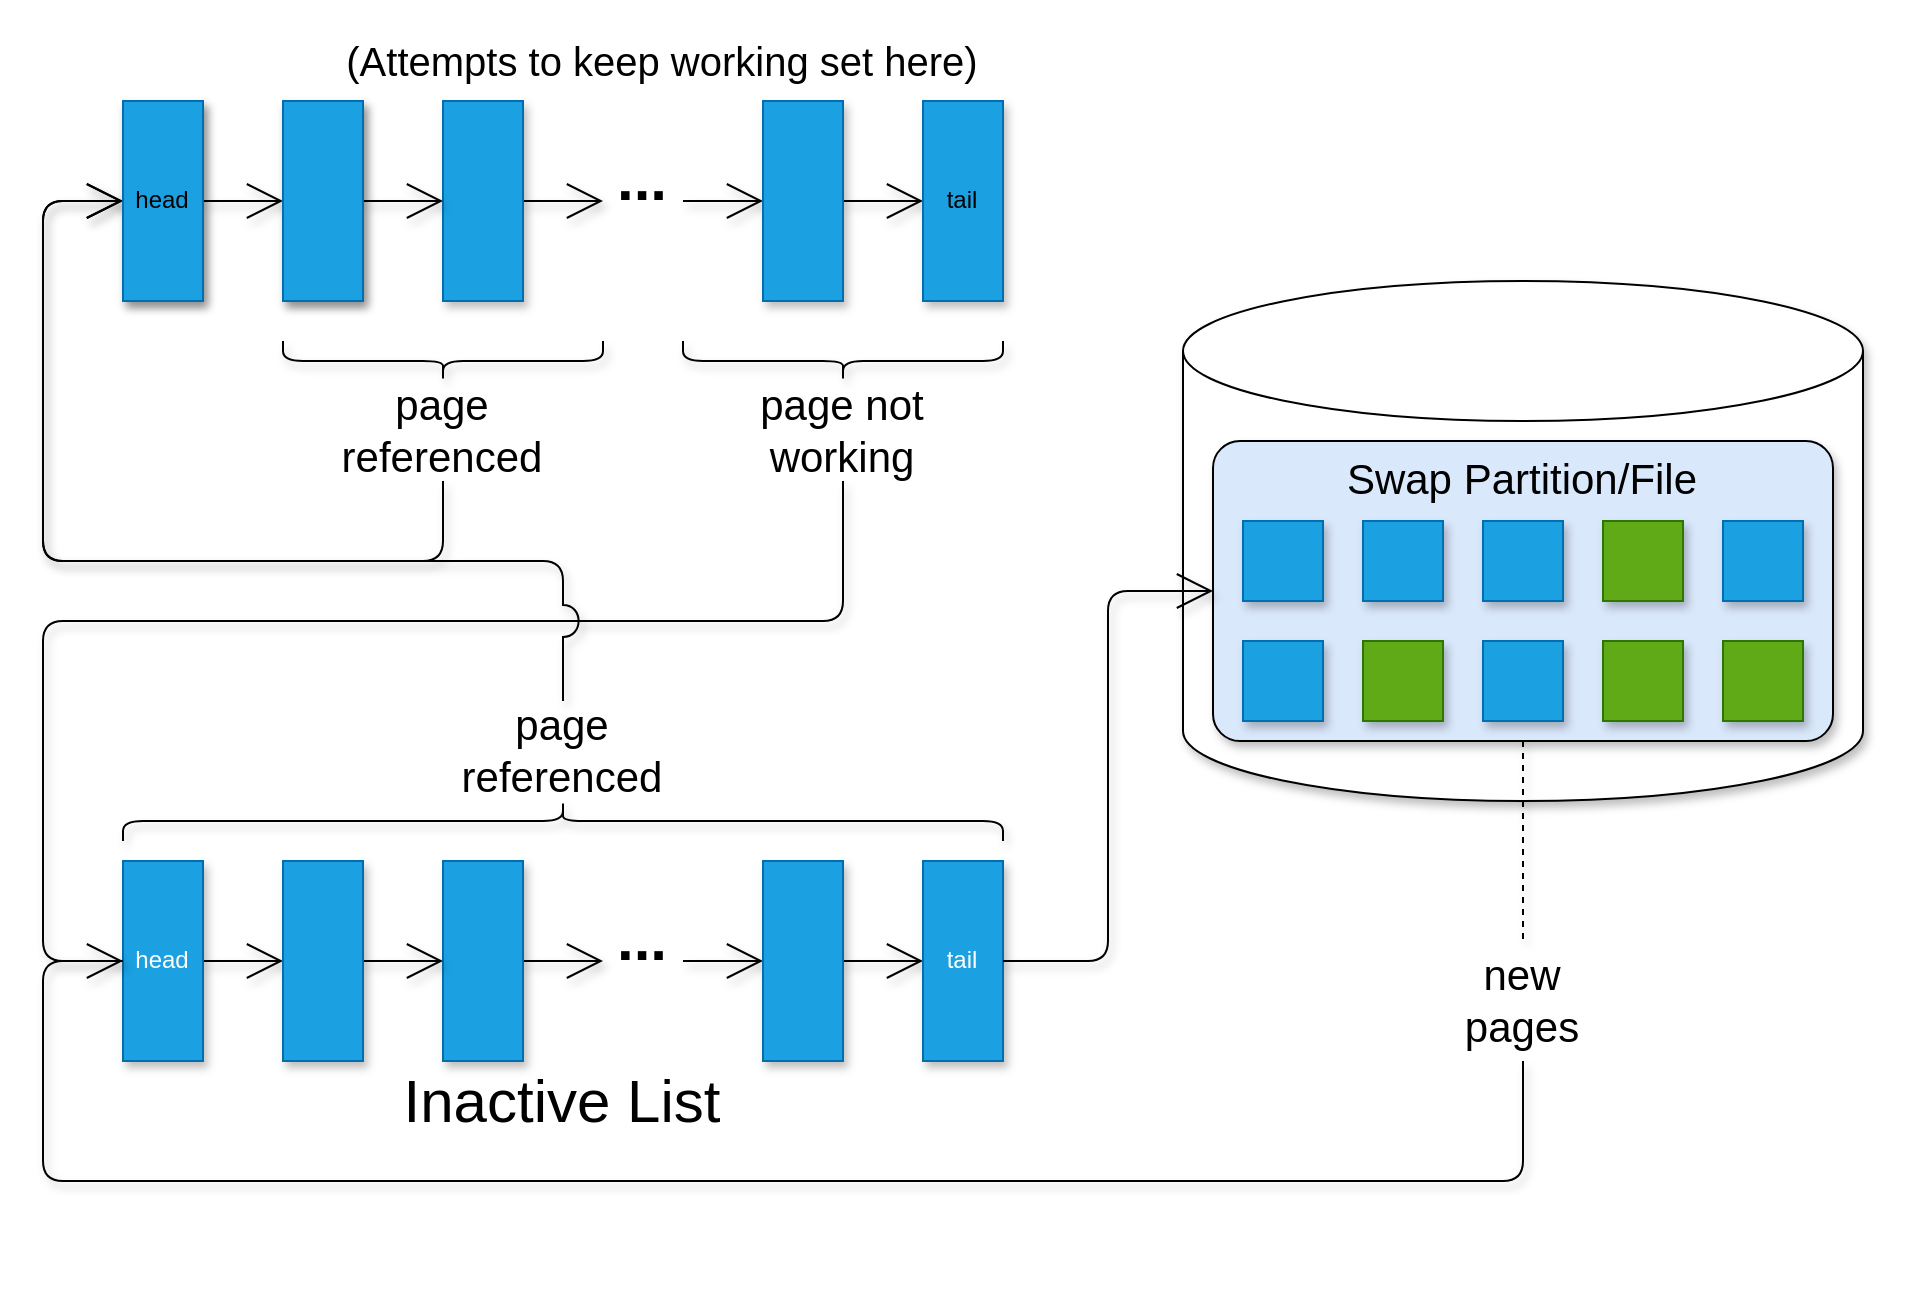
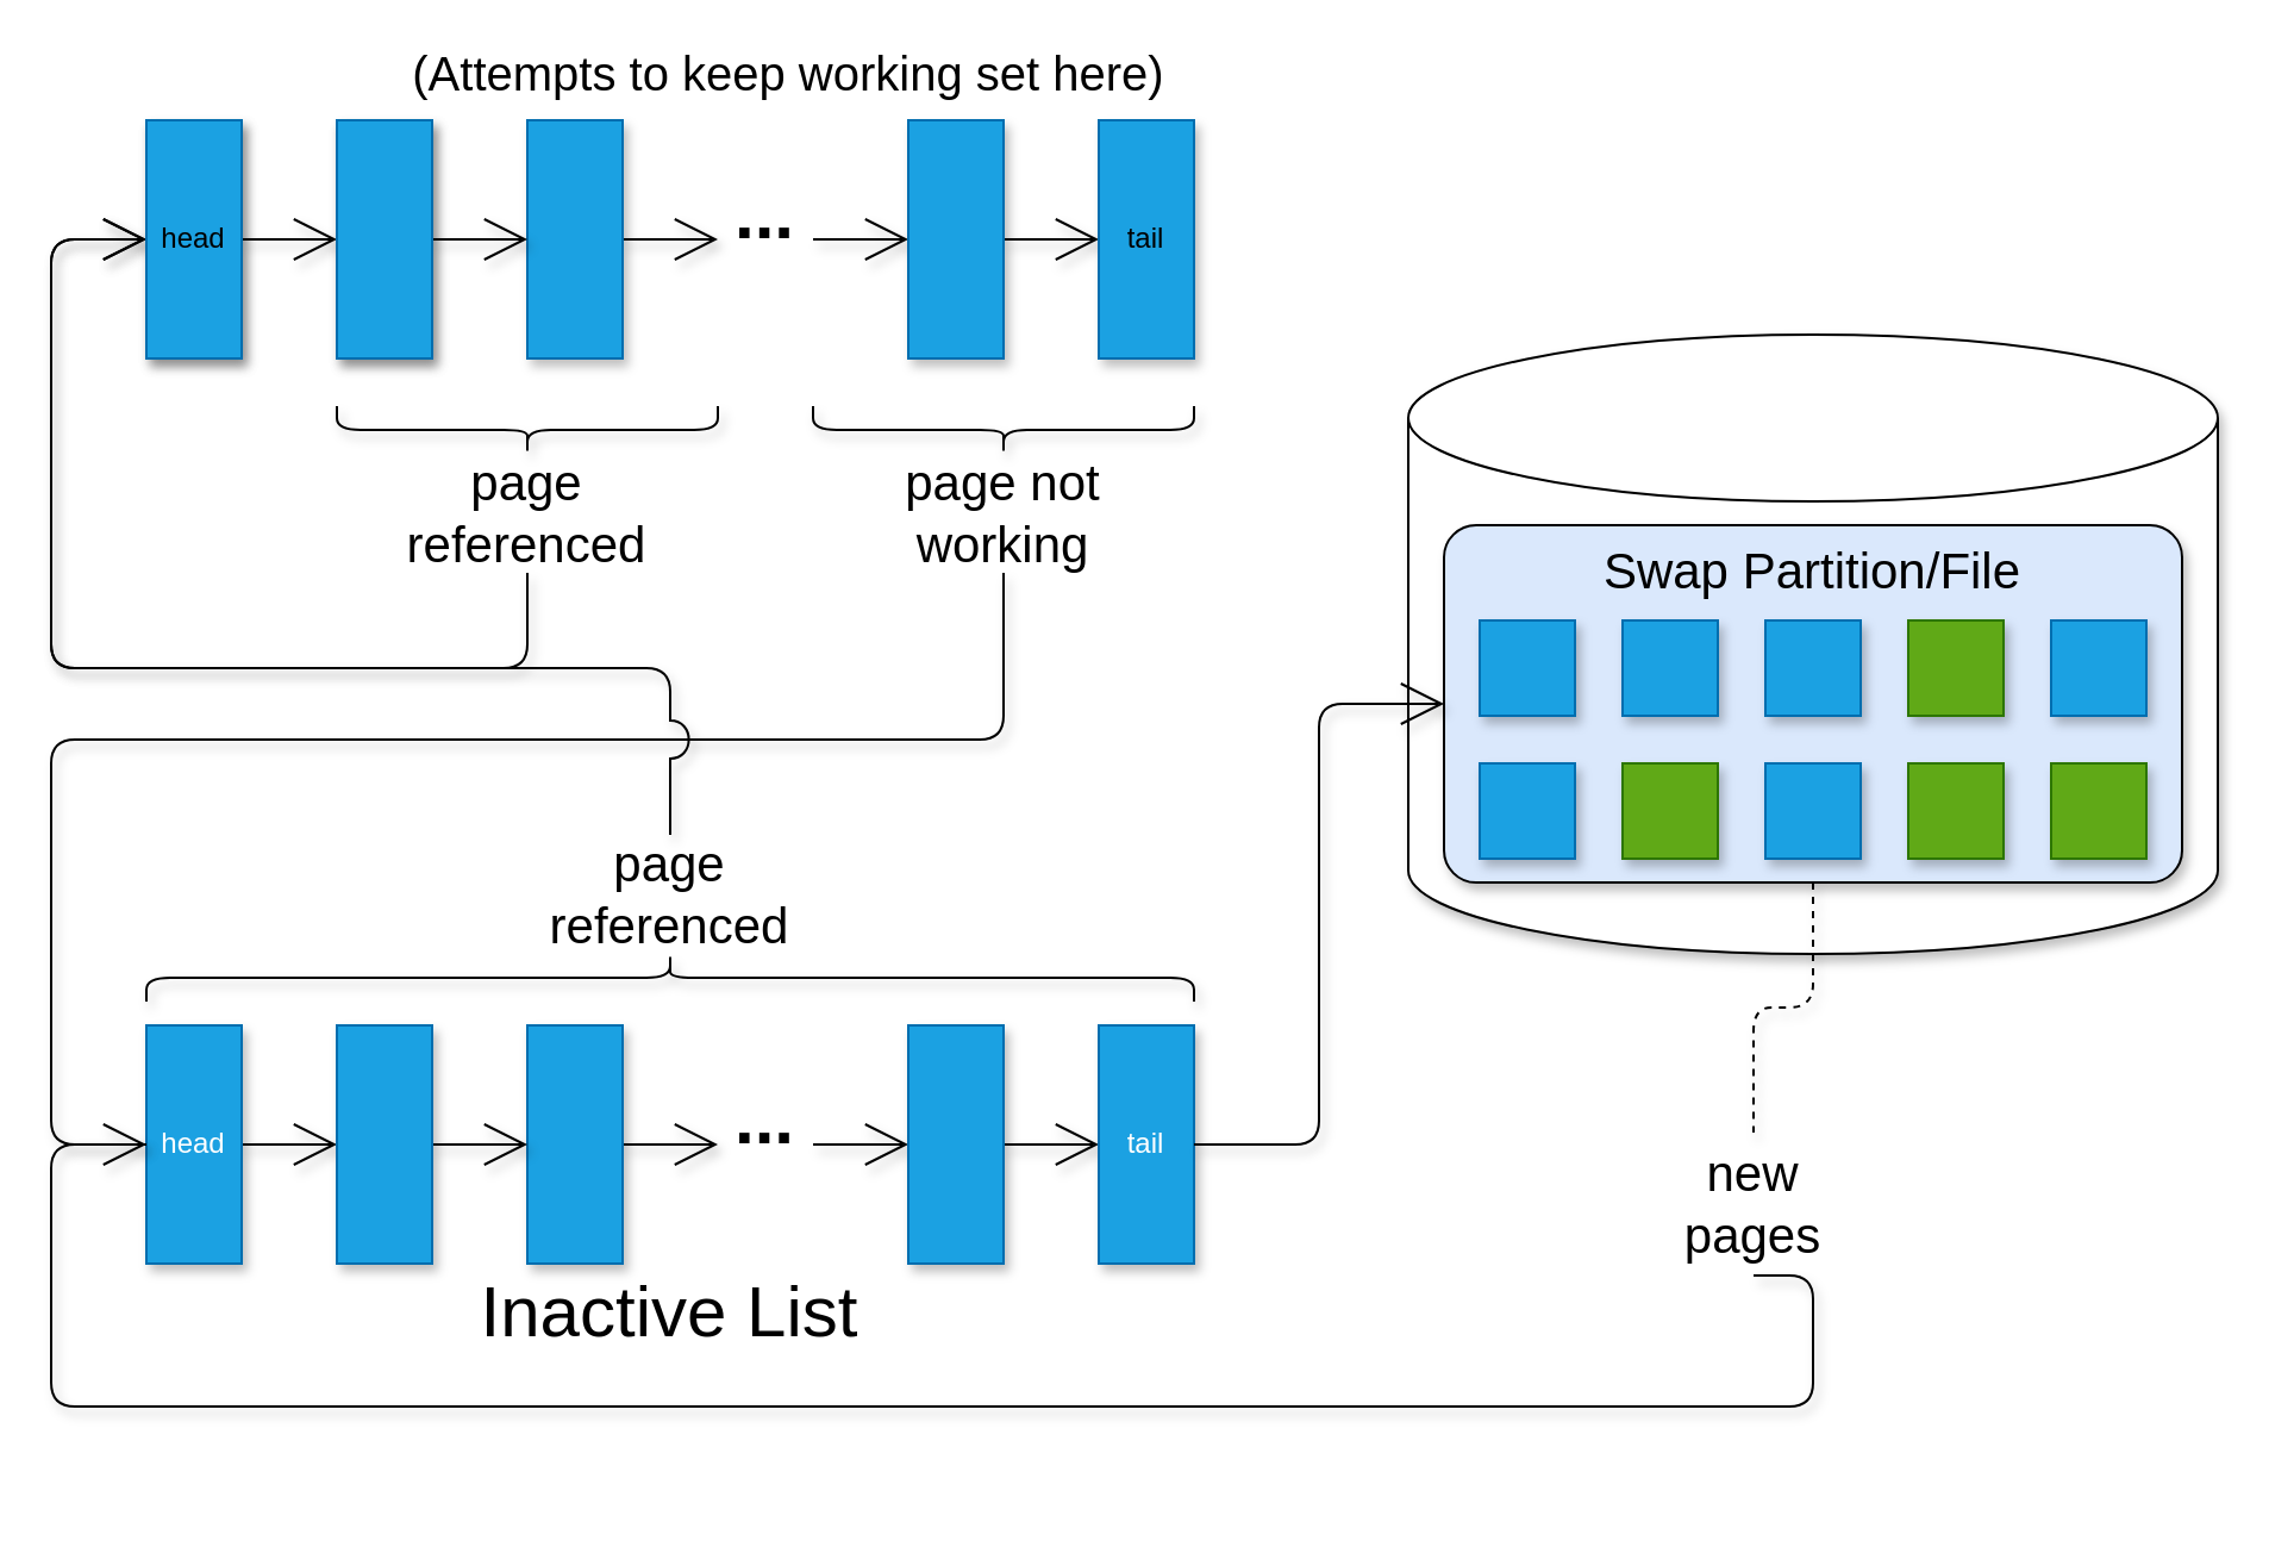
- <mxCell id="49" value="new&lt;br&gt;pages" style="text;html=1;strokeColor=none;fillColor=none;align=center;verticalAlign=middle;whiteSpace=wrap;rounded=0;fontSize=21;shadow=1;" vertex="1" parent="1"><mxGeometry x="695" y="470" width="130" height="60" as="geometry" /></mxCell>
+ <mxCell id="49" value="new&lt;br&gt;pages" style="text;html=1;strokeColor=none;fillColor=none;align=center;verticalAlign=middle;whiteSpace=wrap;rounded=0;fontSize=21;shadow=1;" vertex="1" parent="1"><mxGeometry x="670" y="475" width="130" height="60" as="geometry" /></mxCell>
